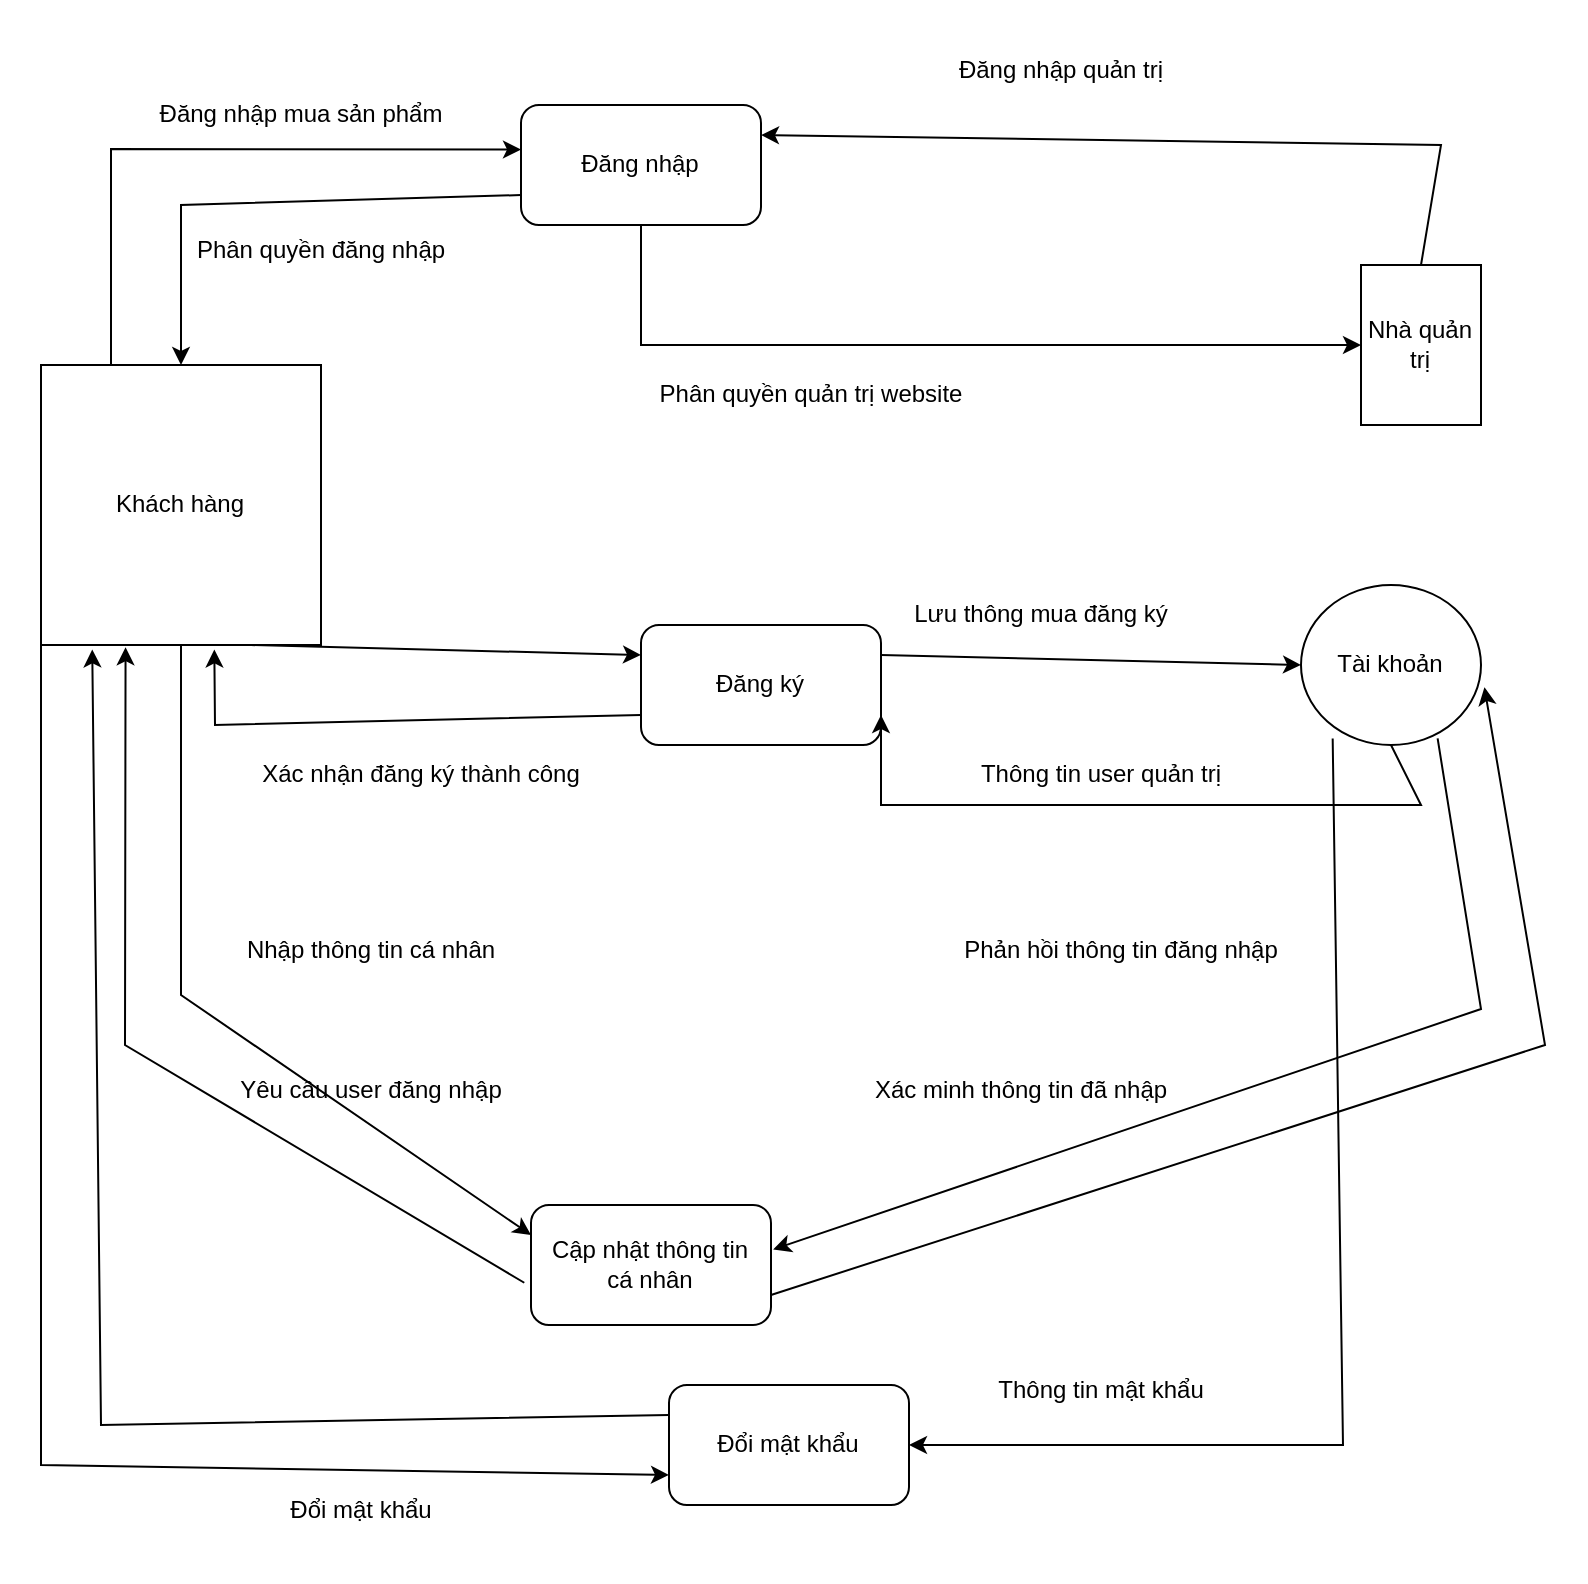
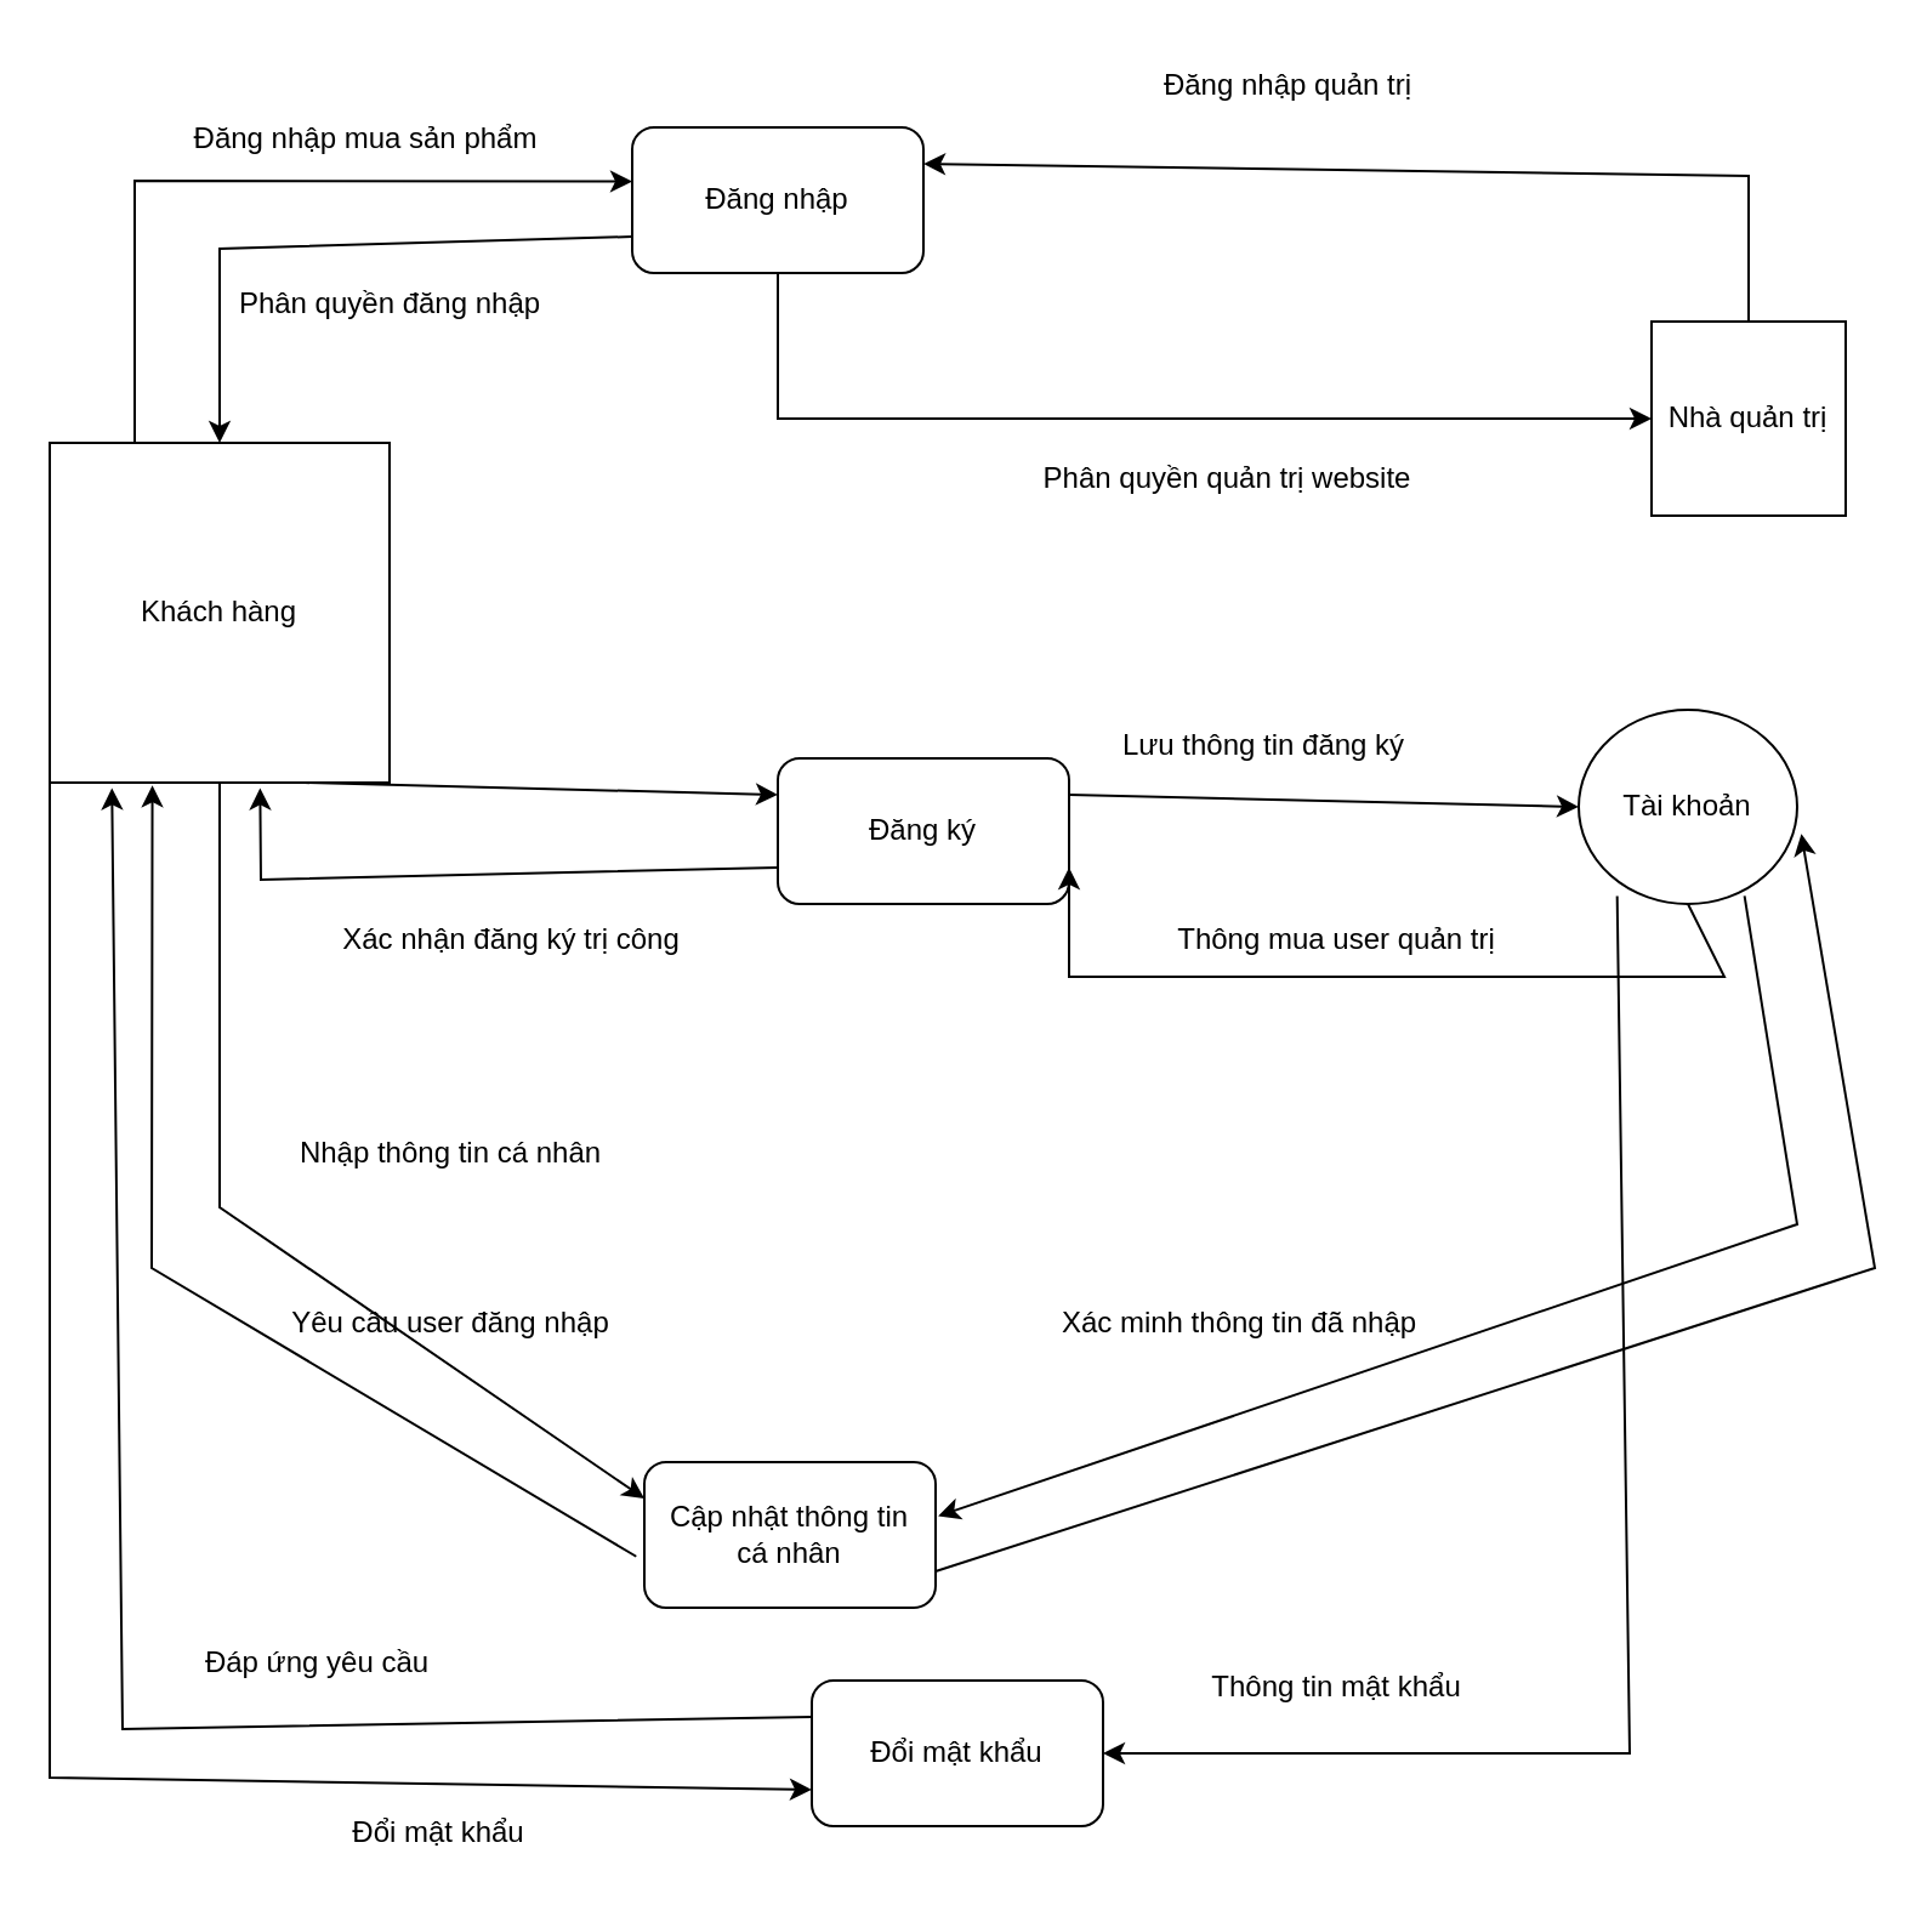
- <mxCell id="4" value="Nhà quản trị" style="whiteSpace=wrap;html=1;aspect=fixed;" vertex="1" parent="1"><mxGeometry x="680" y="132" width="60" height="80" as="geometry" /></mxCell>
+ <mxCell id="4" value="Nhà quản trị" style="whiteSpace=wrap;html=1;aspect=fixed;" vertex="1" parent="1"><mxGeometry x="680" y="132" width="80" height="80" as="geometry" /></mxCell>
- <mxCell id="27" value="Phân quyền quản trị website" style="text;html=1;align=center;verticalAlign=middle;resizable=0;points=[];autosize=1;strokeColor=none;fillColor=none;" vertex="1" parent="1"><mxGeometry x="320" y="182" width="170" height="30" as="geometry" /></mxCell>
+ <mxCell id="27" value="Phân quyền quản trị website" style="text;html=1;align=center;verticalAlign=middle;resizable=0;points=[];autosize=1;strokeColor=none;fillColor=none;" vertex="1" parent="1"><mxGeometry x="420" y="182" width="170" height="30" as="geometry" /></mxCell>
- <mxCell id="28" value="Lưu thông mua đăng ký" style="text;html=1;align=center;verticalAlign=middle;resizable=0;points=[];autosize=1;strokeColor=none;fillColor=none;" vertex="1" parent="1"><mxGeometry x="450" y="292" width="140" height="30" as="geometry" /></mxCell>
+ <mxCell id="28" value="Lưu thông tin đăng ký" style="text;html=1;align=center;verticalAlign=middle;resizable=0;points=[];autosize=1;strokeColor=none;fillColor=none;" vertex="1" parent="1"><mxGeometry x="450" y="292" width="140" height="30" as="geometry" /></mxCell>
- <mxCell id="30" value="Xác nhận đăng ký thành công" style="text;html=1;align=center;verticalAlign=middle;resizable=0;points=[];autosize=1;strokeColor=none;fillColor=none;" vertex="1" parent="1"><mxGeometry x="120" y="372" width="180" height="30" as="geometry" /></mxCell>
+ <mxCell id="30" value="Xác nhận đăng ký trị công" style="text;html=1;align=center;verticalAlign=middle;resizable=0;points=[];autosize=1;strokeColor=none;fillColor=none;" vertex="1" parent="1"><mxGeometry x="120" y="372" width="180" height="30" as="geometry" /></mxCell>
- <mxCell id="29" value="Thông tin user quản trị" style="text;html=1;align=center;verticalAlign=middle;resizable=0;points=[];autosize=1;strokeColor=none;fillColor=none;" vertex="1" parent="1"><mxGeometry x="480" y="372" width="140" height="30" as="geometry" /></mxCell>
+ <mxCell id="29" value="Thông mua user quản trị" style="text;html=1;align=center;verticalAlign=middle;resizable=0;points=[];autosize=1;strokeColor=none;fillColor=none;" vertex="1" parent="1"><mxGeometry x="480" y="372" width="140" height="30" as="geometry" /></mxCell>
- <mxCell id="33" value="Phản hồi thông tin đăng nhập" style="text;html=1;align=center;verticalAlign=middle;resizable=0;points=[];autosize=1;strokeColor=none;fillColor=none;" vertex="1" parent="1"><mxGeometry x="470" y="460" width="180" height="30" as="geometry" /></mxCell>
+ <mxCell id="35" value="Đáp ứng yêu cầu" style="text;html=1;align=center;verticalAlign=middle;resizable=0;points=[];autosize=1;strokeColor=none;fillColor=none;" vertex="1" parent="1"><mxGeometry x="70" y="670" width="120" height="30" as="geometry" /></mxCell>
